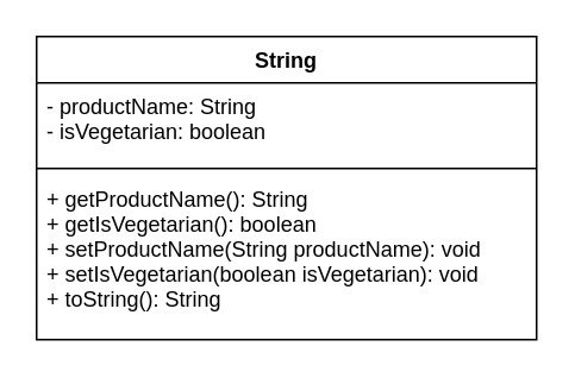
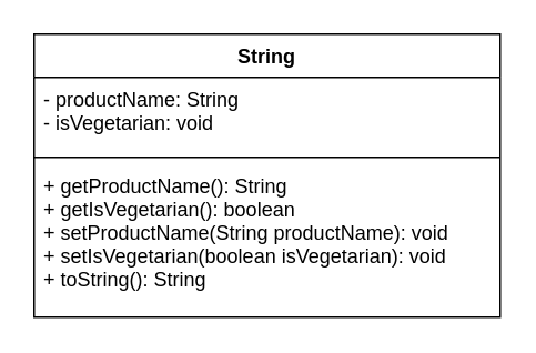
- <mxCell id="3" value="- productName: String&#10;- isVegetarian: boolean&#10;" style="text;strokeColor=none;fillColor=none;align=left;verticalAlign=top;spacingLeft=4;spacingRight=4;overflow=hidden;rotatable=0;points=[[0,0.5],[1,0.5]];portConstraint=eastwest;" vertex="1" parent="2"><mxGeometry y="26" width="280" height="44" as="geometry" /></mxCell>
+ <mxCell id="3" value="- productName: String&#10;- isVegetarian: void&#10;" style="text;strokeColor=none;fillColor=none;align=left;verticalAlign=top;spacingLeft=4;spacingRight=4;overflow=hidden;rotatable=0;points=[[0,0.5],[1,0.5]];portConstraint=eastwest;" vertex="1" parent="2"><mxGeometry y="26" width="280" height="44" as="geometry" /></mxCell>
